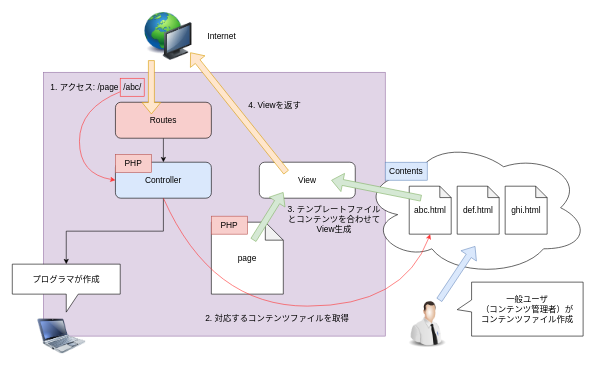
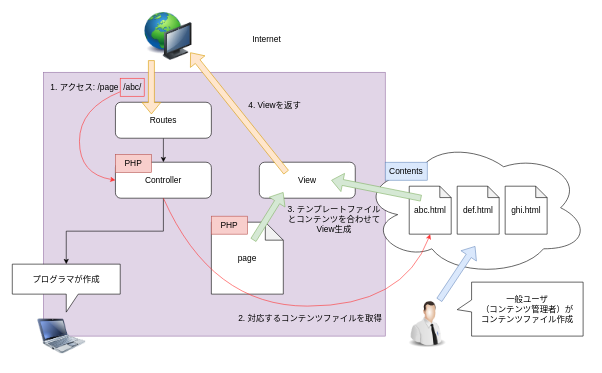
- <mxCell id="30" value="Internet" style="text;html=1;strokeColor=none;fillColor=none;align=center;verticalAlign=middle;whiteSpace=wrap;rounded=0;fontSize=14;" vertex="1" parent="1"><mxGeometry x="327" y="50" width="85" height="20" as="geometry" /></mxCell>
+ <mxCell id="30" value="Internet" style="text;html=1;strokeColor=none;fillColor=none;align=center;verticalAlign=middle;whiteSpace=wrap;rounded=0;fontSize=14;" vertex="1" parent="1"><mxGeometry x="402" y="55" width="85" height="20" as="geometry" /></mxCell>
- <mxCell id="4" value="Routes" style="rounded=1;whiteSpace=wrap;html=1;fontSize=14;fillColor=#f8cecc;" vertex="1" parent="1"><mxGeometry x="192" y="170" width="160" height="60" as="geometry" /></mxCell>
+ <mxCell id="4" value="Routes" style="rounded=1;whiteSpace=wrap;html=1;fontSize=14;" vertex="1" parent="1"><mxGeometry x="192" y="170" width="160" height="60" as="geometry" /></mxCell>
- <mxCell id="6" value="Controller" style="rounded=1;whiteSpace=wrap;html=1;fontSize=14;fillColor=#dae8fc;" vertex="1" parent="1"><mxGeometry x="192" y="270" width="160" height="60" as="geometry" /></mxCell>
+ <mxCell id="6" value="Controller" style="rounded=1;whiteSpace=wrap;html=1;fontSize=14;" vertex="1" parent="1"><mxGeometry x="192" y="270" width="160" height="60" as="geometry" /></mxCell>
- <mxCell id="21" value="2. 対応するコンテンツファイルを取得" style="text;html=1;strokeColor=none;fillColor=none;align=center;verticalAlign=middle;whiteSpace=wrap;rounded=0;fontSize=14;" vertex="1" parent="1"><mxGeometry x="337" y="520" width="250" height="20" as="geometry" /></mxCell>
+ <mxCell id="21" value="2. 対応するコンテンツファイルを取得" style="text;html=1;strokeColor=none;fillColor=none;align=center;verticalAlign=middle;whiteSpace=wrap;rounded=0;fontSize=14;" vertex="1" parent="1"><mxGeometry x="392" y="520" width="250" height="20" as="geometry" /></mxCell>
